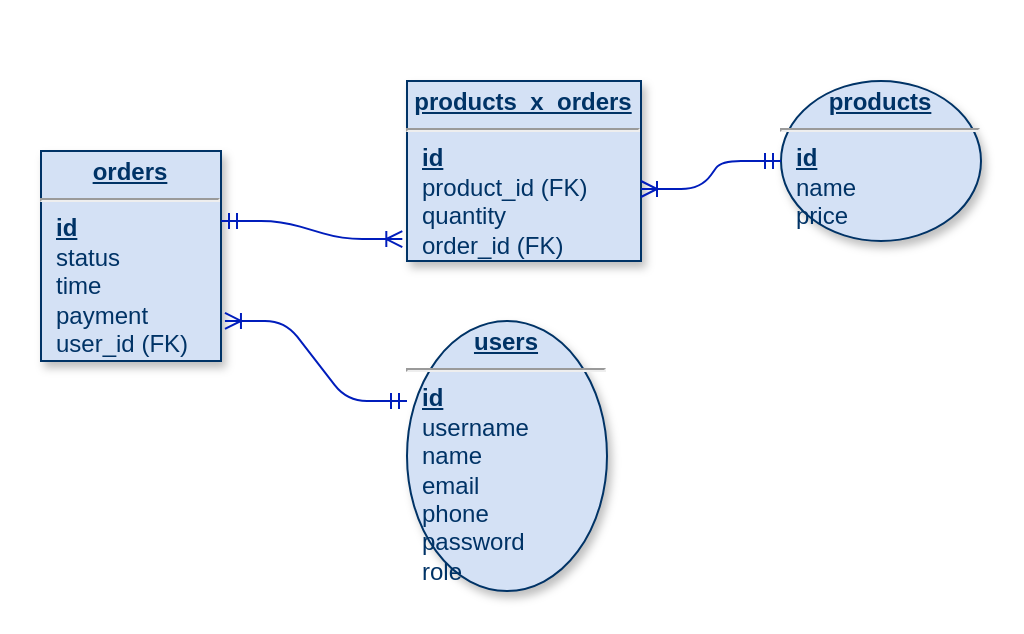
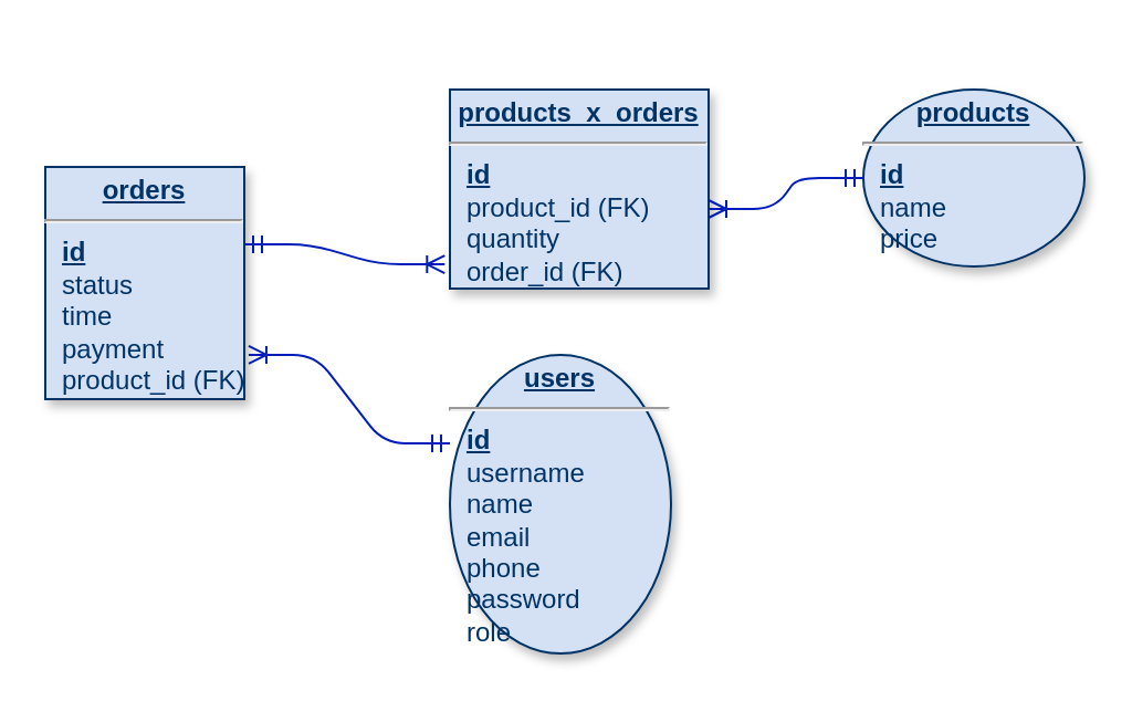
- <mxCell id="2" value="&lt;p style=&quot;margin: 0px ; margin-top: 4px ; text-align: center ; text-decoration: underline&quot;&gt;&lt;strong&gt;orders&lt;/strong&gt;&lt;/p&gt;&lt;hr&gt;&lt;p style=&quot;margin: 0px ; margin-left: 8px&quot;&gt;&lt;u&gt;&lt;b&gt;id&lt;/b&gt;&lt;/u&gt;&lt;/p&gt;&lt;p style=&quot;margin: 0px ; margin-left: 8px&quot;&gt;status&lt;/p&gt;&lt;p style=&quot;margin: 0px ; margin-left: 8px&quot;&gt;time&lt;/p&gt;&lt;p style=&quot;margin: 0px ; margin-left: 8px&quot;&gt;&lt;span&gt;payment&lt;/span&gt;&lt;br&gt;&lt;/p&gt;&lt;p style=&quot;margin: 0px ; margin-left: 8px&quot;&gt;user_id (FK)&lt;/p&gt;&lt;p style=&quot;margin: 0px ; margin-left: 8px&quot;&gt;&lt;br&gt;&lt;/p&gt;" style="verticalAlign=top;align=left;overflow=fill;fontSize=12;fontFamily=Helvetica;html=1;strokeColor=#003366;shadow=1;fillColor=#D4E1F5;fontColor=#003366" parent="1" vertex="1"><mxGeometry x="20" y="75" width="90" height="105" as="geometry" /></mxCell>
+ <mxCell id="2" value="&lt;p style=&quot;margin: 0px ; margin-top: 4px ; text-align: center ; text-decoration: underline&quot;&gt;&lt;strong&gt;orders&lt;/strong&gt;&lt;/p&gt;&lt;hr&gt;&lt;p style=&quot;margin: 0px ; margin-left: 8px&quot;&gt;&lt;u&gt;&lt;b&gt;id&lt;/b&gt;&lt;/u&gt;&lt;/p&gt;&lt;p style=&quot;margin: 0px ; margin-left: 8px&quot;&gt;status&lt;/p&gt;&lt;p style=&quot;margin: 0px ; margin-left: 8px&quot;&gt;time&lt;/p&gt;&lt;p style=&quot;margin: 0px ; margin-left: 8px&quot;&gt;&lt;span&gt;payment&lt;/span&gt;&lt;br&gt;&lt;/p&gt;&lt;p style=&quot;margin: 0px ; margin-left: 8px&quot;&gt;product_id (FK)&lt;/p&gt;&lt;p style=&quot;margin: 0px ; margin-left: 8px&quot;&gt;&lt;br&gt;&lt;/p&gt;" style="verticalAlign=top;align=left;overflow=fill;fontSize=12;fontFamily=Helvetica;html=1;strokeColor=#003366;shadow=1;fillColor=#D4E1F5;fontColor=#003366" parent="1" vertex="1"><mxGeometry x="20" y="75" width="90" height="105" as="geometry" /></mxCell>
